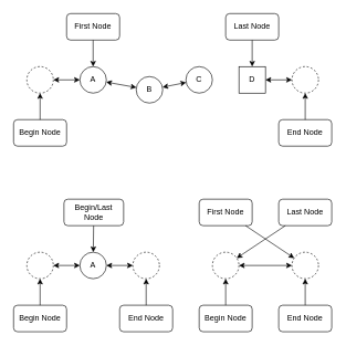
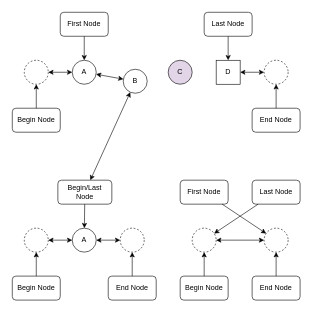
- <mxCell id="5" value="C" style="ellipse;whiteSpace=wrap;html=1;aspect=fixed;" vertex="1" parent="1"><mxGeometry x="280" y="100" width="40" height="40" as="geometry" /></mxCell>
+ <mxCell id="5" value="C" style="ellipse;whiteSpace=wrap;html=1;aspect=fixed;fillColor=#e1d5e7;" vertex="1" parent="1"><mxGeometry x="280" y="100" width="40" height="40" as="geometry" /></mxCell>
- <mxCell id="10" value="" style="endArrow=classic;startArrow=classic;html=1;" edge="1" parent="1" source="4" target="5"><mxGeometry width="50" height="50" relative="1" as="geometry"><mxPoint x="230" y="220" as="sourcePoint" /><mxPoint x="280" y="170" as="targetPoint" /></mxGeometry></mxCell>
+ <mxCell id="10" value="" style="endArrow=classic;startArrow=classic;html=1;" edge="1" parent="1" source="4" target="29"><mxGeometry width="50" height="50" relative="1" as="geometry"><mxPoint x="230" y="220" as="sourcePoint" /><mxPoint x="280" y="170" as="targetPoint" /></mxGeometry></mxCell>
